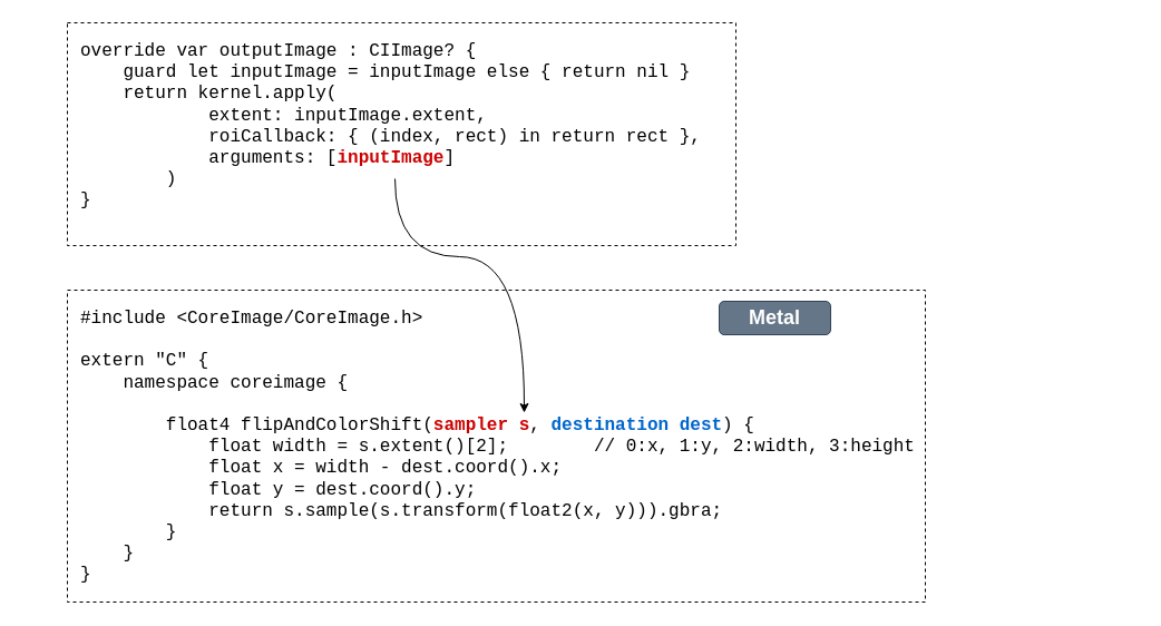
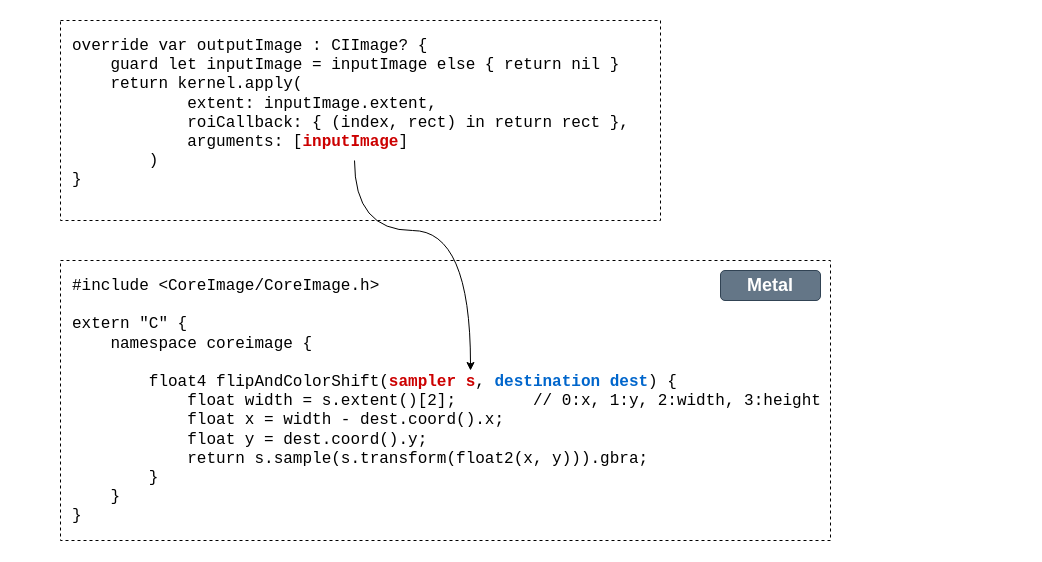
- <mxCell id="9" value="Metal" style="rounded=1;whiteSpace=wrap;html=1;fontStyle=1;fontSize=18;fillColor=#647687;fontColor=#ffffff;strokeColor=#314354;" vertex="1" parent="1"><mxGeometry x="645" y="270" width="100" height="30" as="geometry" /></mxCell>
+ <mxCell id="9" value="Metal" style="rounded=1;whiteSpace=wrap;html=1;fontStyle=1;fontSize=18;fillColor=#647687;fontColor=#ffffff;strokeColor=#314354;" vertex="1" parent="1"><mxGeometry x="720" y="270" width="100" height="30" as="geometry" /></mxCell>
